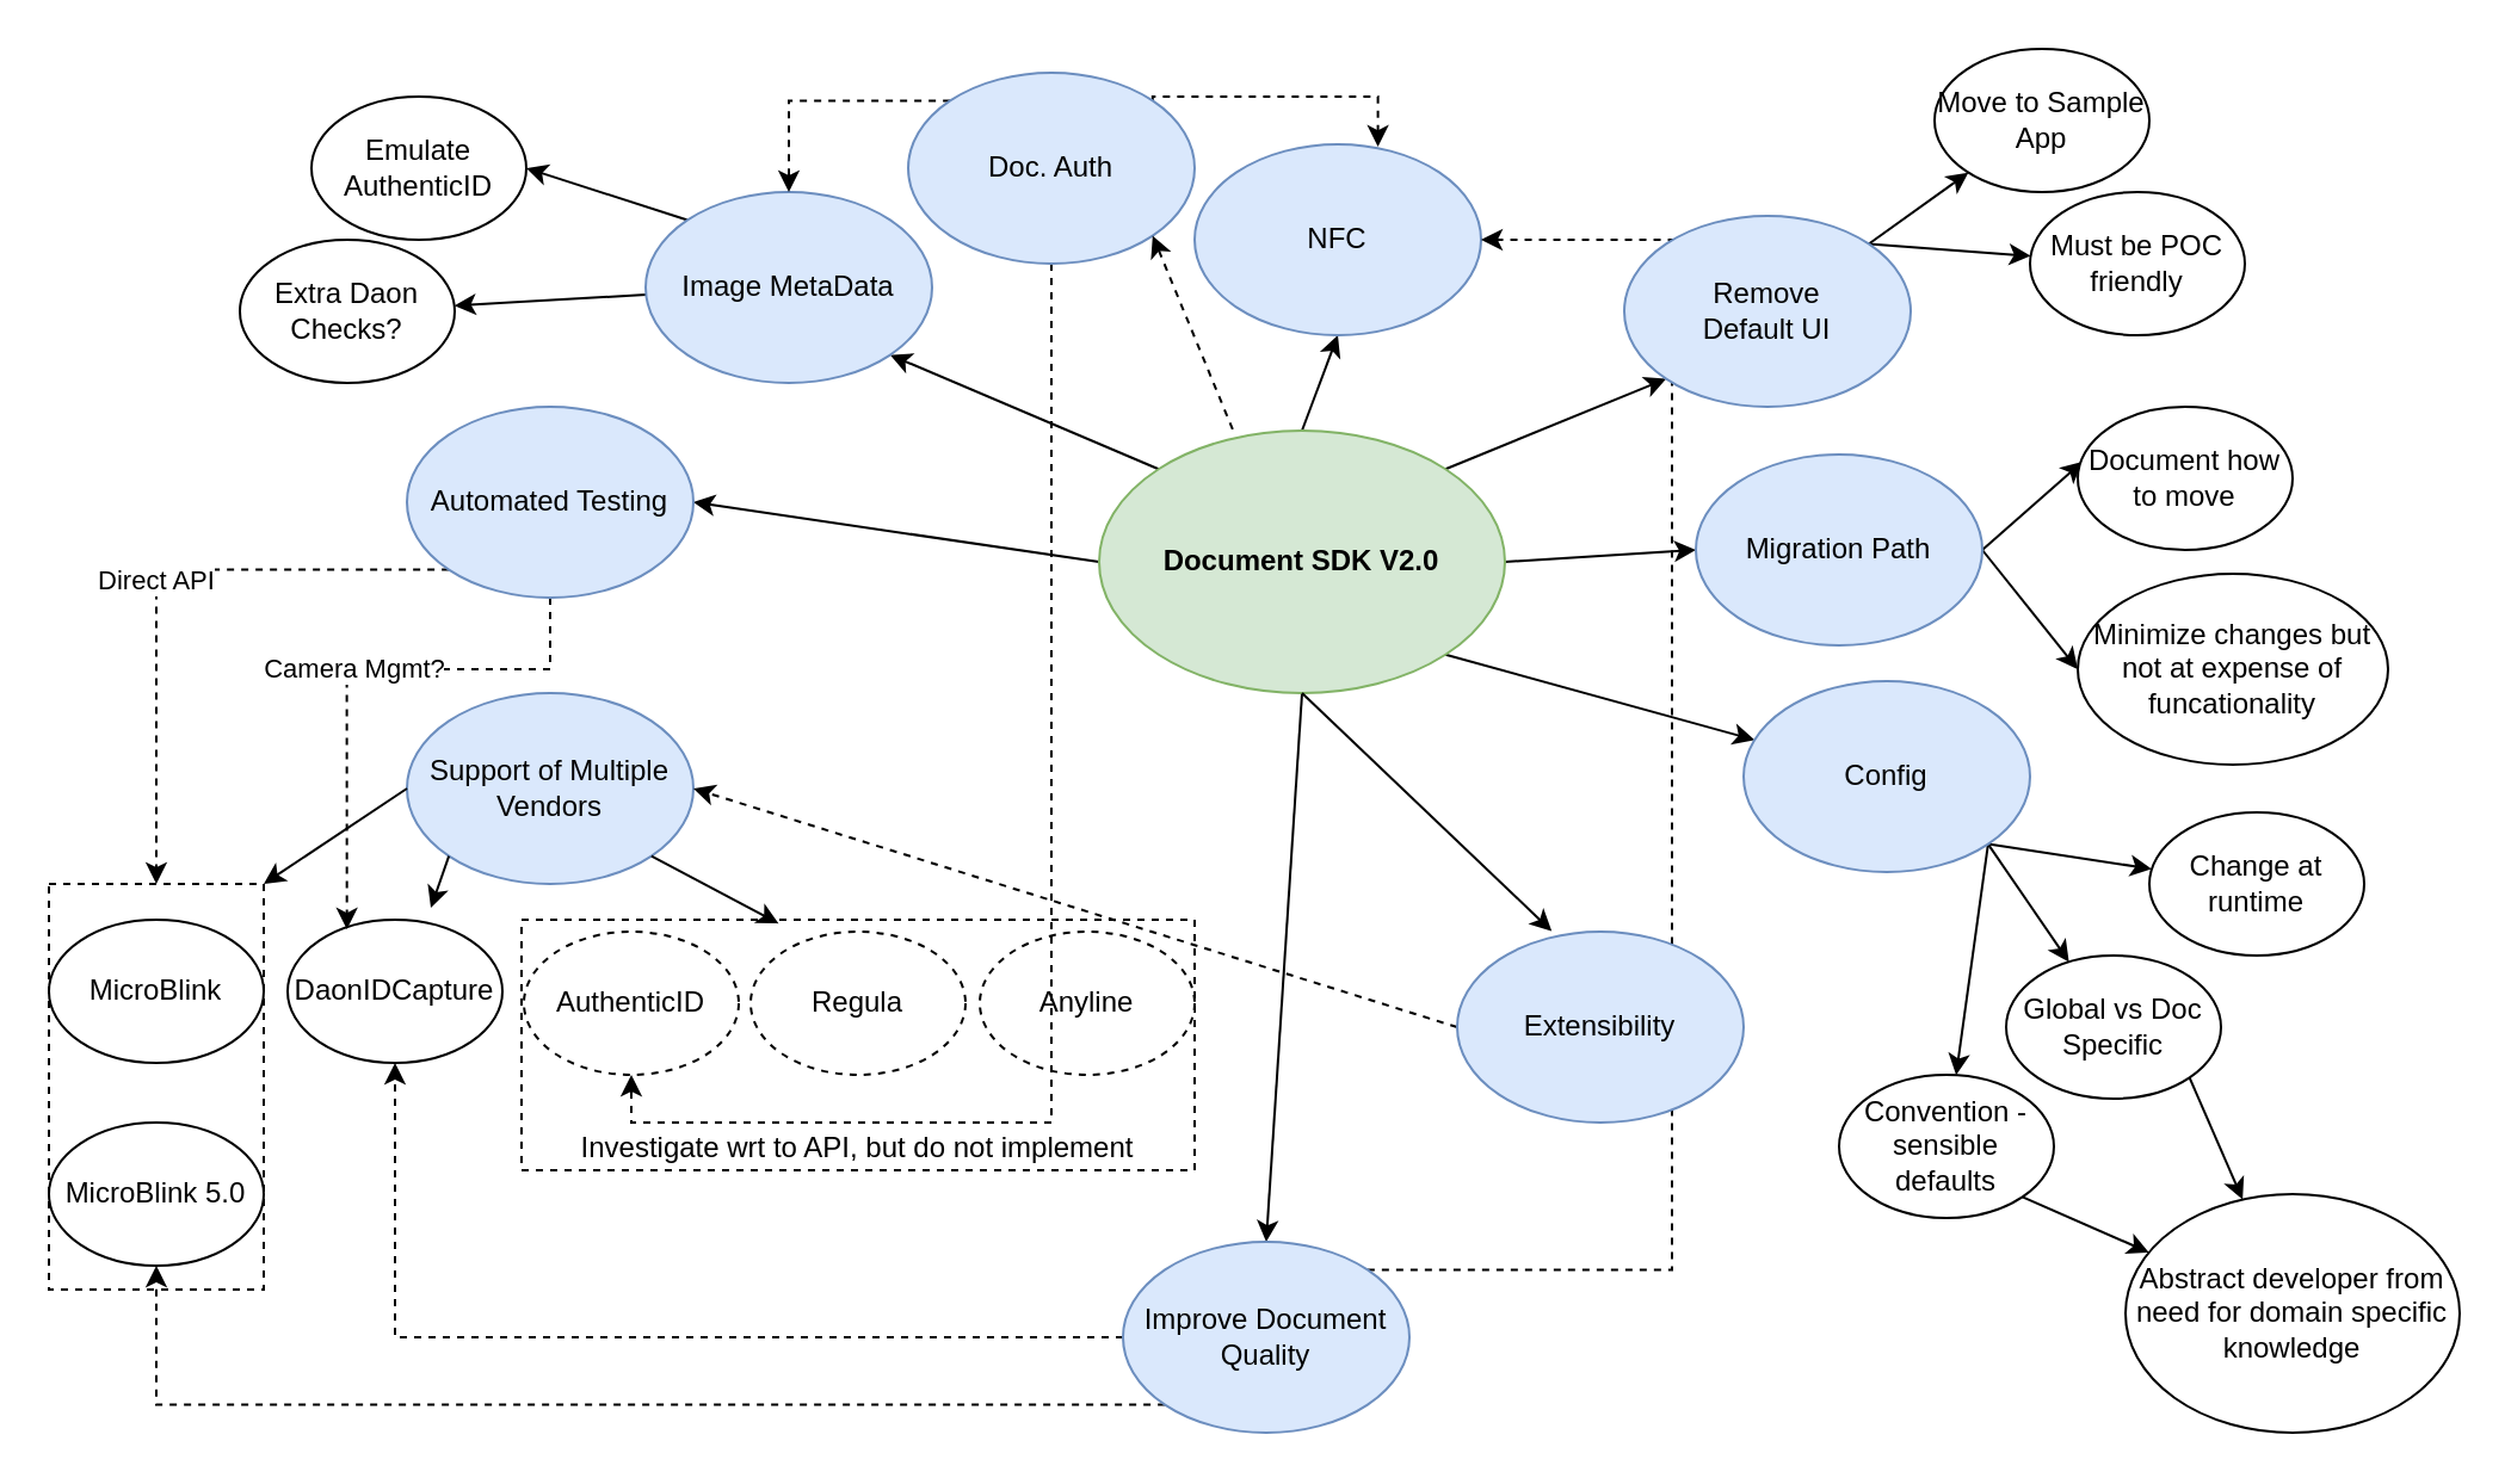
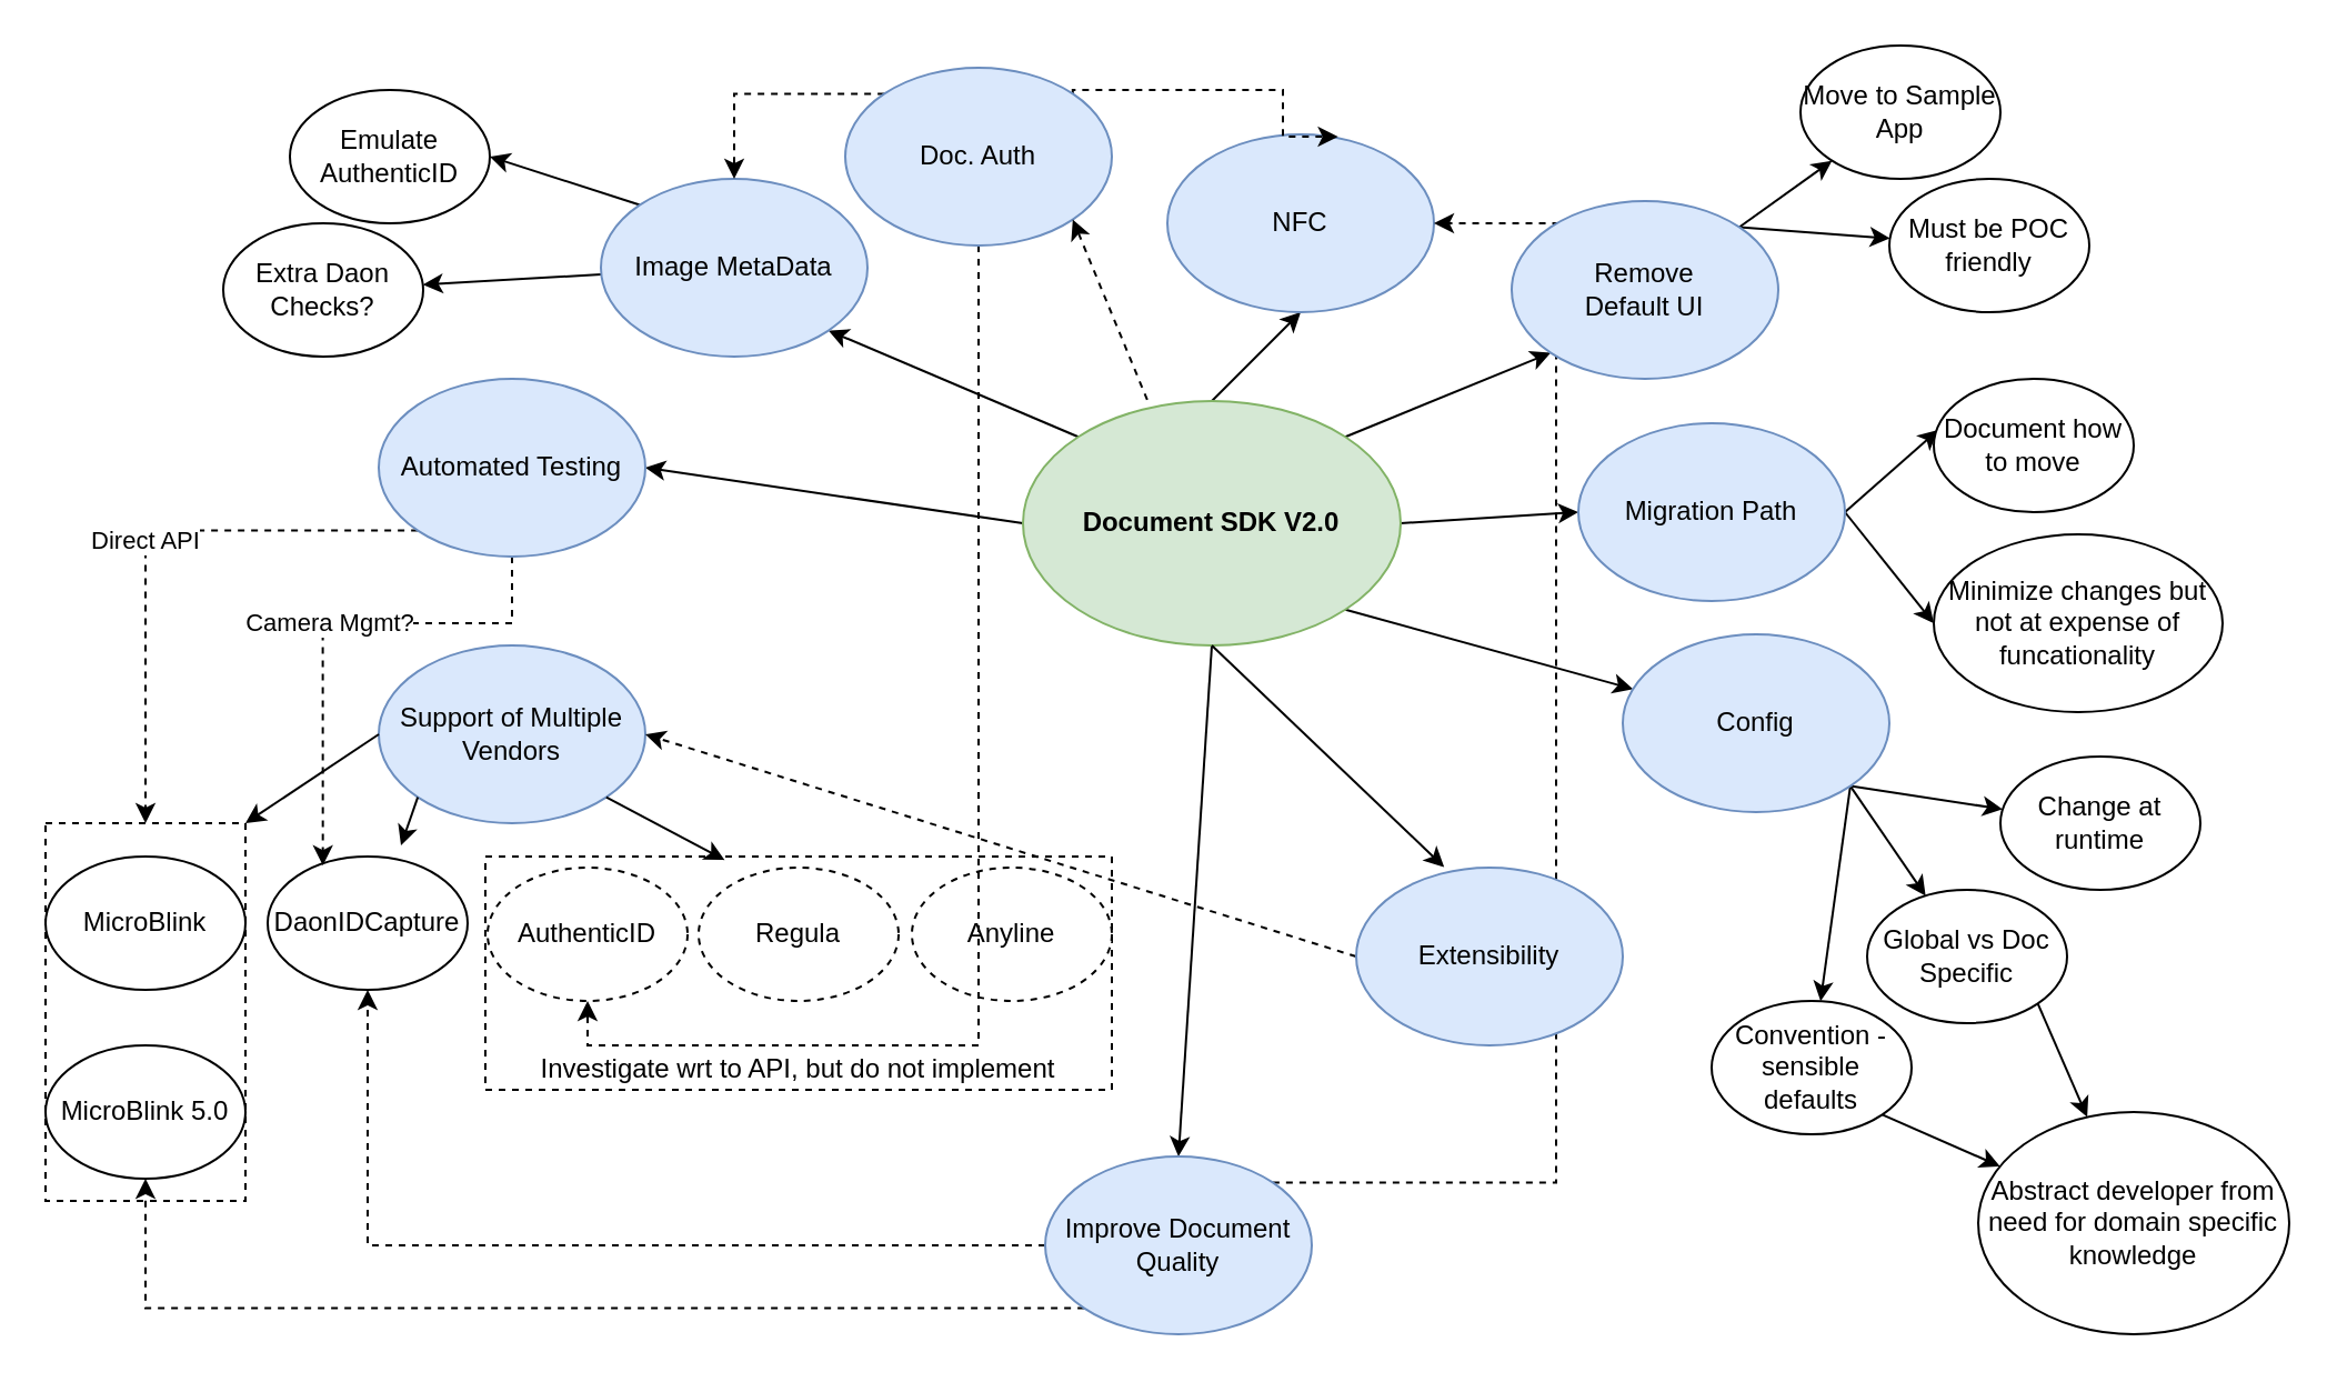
- <mxCell id="25" value="NFC" style="ellipse;whiteSpace=wrap;html=1;fillColor=#dae8fc;strokeColor=#6c8ebf;" vertex="1" parent="1"><mxGeometry x="500" y="60" width="120" height="80" as="geometry" /></mxCell>
+ <mxCell id="25" value="NFC" style="ellipse;whiteSpace=wrap;html=1;fillColor=#dae8fc;strokeColor=#6c8ebf;" vertex="1" parent="1"><mxGeometry x="525" y="60" width="120" height="80" as="geometry" /></mxCell>
